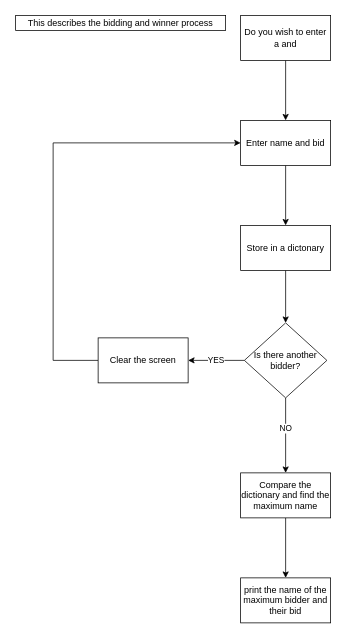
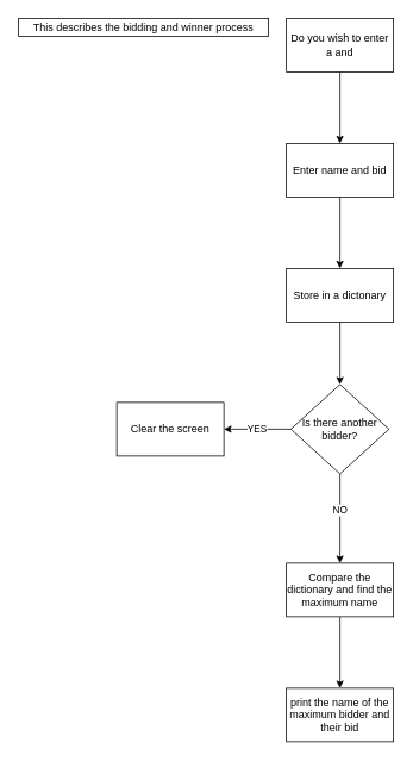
- <mxCell id="12" style="edgeStyle=orthogonalEdgeStyle;rounded=0;orthogonalLoop=1;jettySize=auto;html=1;entryX=0;entryY=0.5;entryDx=0;entryDy=0;" edge="1" parent="1" source="13" target="5"><mxGeometry relative="1" as="geometry"><mxPoint x="220" y="260" as="targetPoint" /><Array as="points"><mxPoint x="70" y="480" /><mxPoint x="70" y="190" /></Array></mxGeometry></mxCell>
